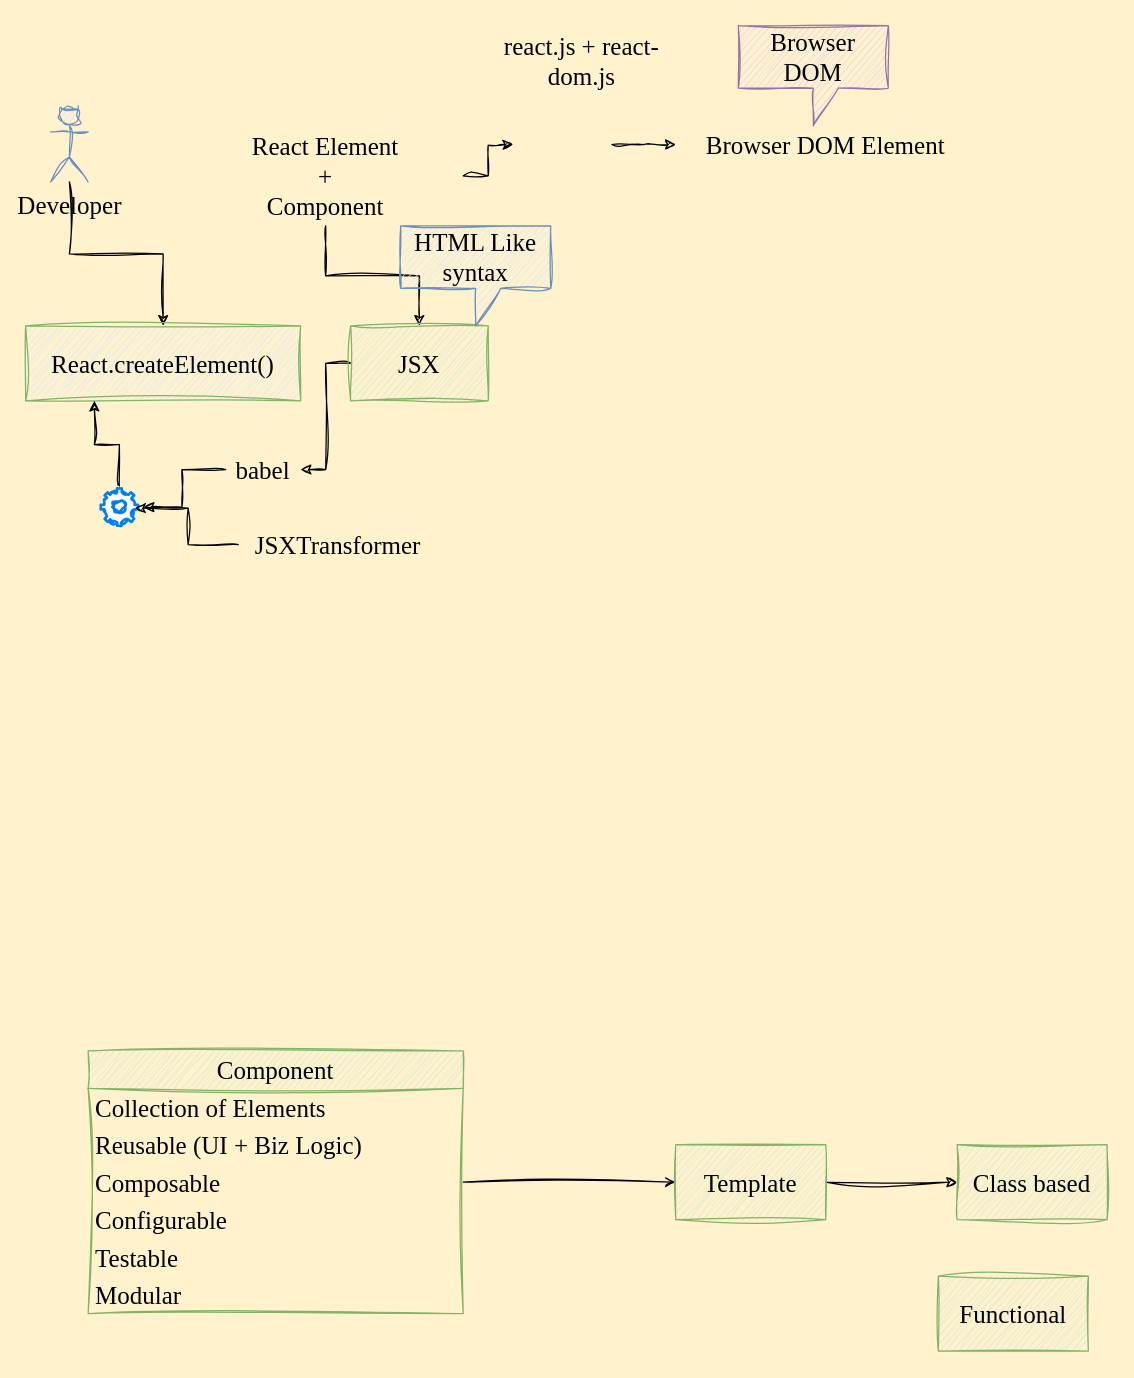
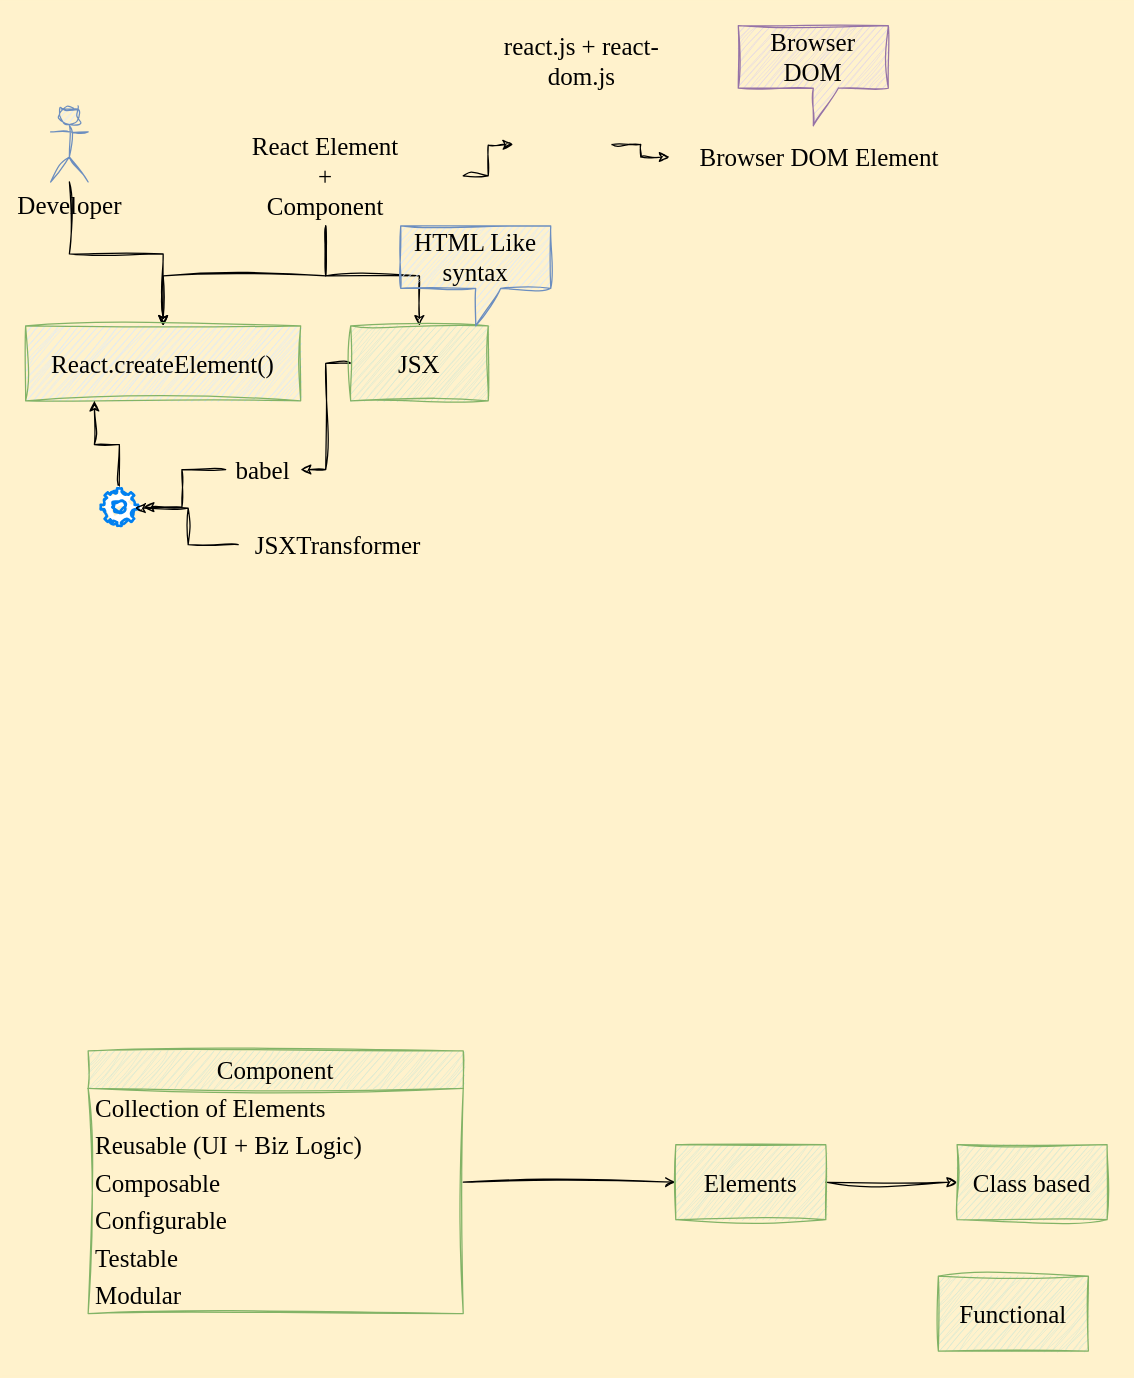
- <mxCell id="8" value="Browser DOM Element" style="text;html=1;strokeColor=none;fillColor=none;align=center;verticalAlign=middle;whiteSpace=wrap;rounded=0;fontSize=20;fontFamily=Architects Daughter;" vertex="1" parent="1"><mxGeometry x="540" y="100" width="240" height="30" as="geometry" /></mxCell>
+ <mxCell id="8" value="Browser DOM Element" style="text;html=1;strokeColor=none;fillColor=none;align=center;verticalAlign=middle;whiteSpace=wrap;rounded=0;fontSize=20;fontFamily=Architects Daughter;" vertex="1" parent="1"><mxGeometry x="535" y="110" width="240" height="30" as="geometry" /></mxCell>
+ <mxCell id="3" value="" style="edgeStyle=orthogonalEdgeStyle;rounded=0;sketch=1;hachureGap=4;jiggle=2;curveFitting=1;orthogonalLoop=1;jettySize=auto;html=1;fontFamily=Architects Daughter;fontSource=https%3A%2F%2Ffonts.googleapis.com%2Fcss%3Ffamily%3DArchitects%2BDaughter;fontSize=16;" edge="1" parent="1" source="5" target="13"><mxGeometry relative="1" as="geometry" /></mxCell>
- <mxCell id="32" value="Template" style="whiteSpace=wrap;html=1;fontSize=20;fontFamily=Architects Daughter;fillColor=#d5e8d4;strokeColor=#82b366;fontStyle=0;startSize=30;sketch=1;hachureGap=4;jiggle=2;curveFitting=1;fontSource=https%3A%2F%2Ffonts.googleapis.com%2Fcss%3Ffamily%3DArchitects%2BDaughter;" vertex="1" parent="1"><mxGeometry x="540" y="915" width="120" height="60" as="geometry" /></mxCell>
+ <mxCell id="32" value="Elements" style="whiteSpace=wrap;html=1;fontSize=20;fontFamily=Architects Daughter;fillColor=#d5e8d4;strokeColor=#82b366;fontStyle=0;startSize=30;sketch=1;hachureGap=4;jiggle=2;curveFitting=1;fontSource=https%3A%2F%2Ffonts.googleapis.com%2Fcss%3Ffamily%3DArchitects%2BDaughter;" vertex="1" parent="1"><mxGeometry x="540" y="915" width="120" height="60" as="geometry" /></mxCell>
